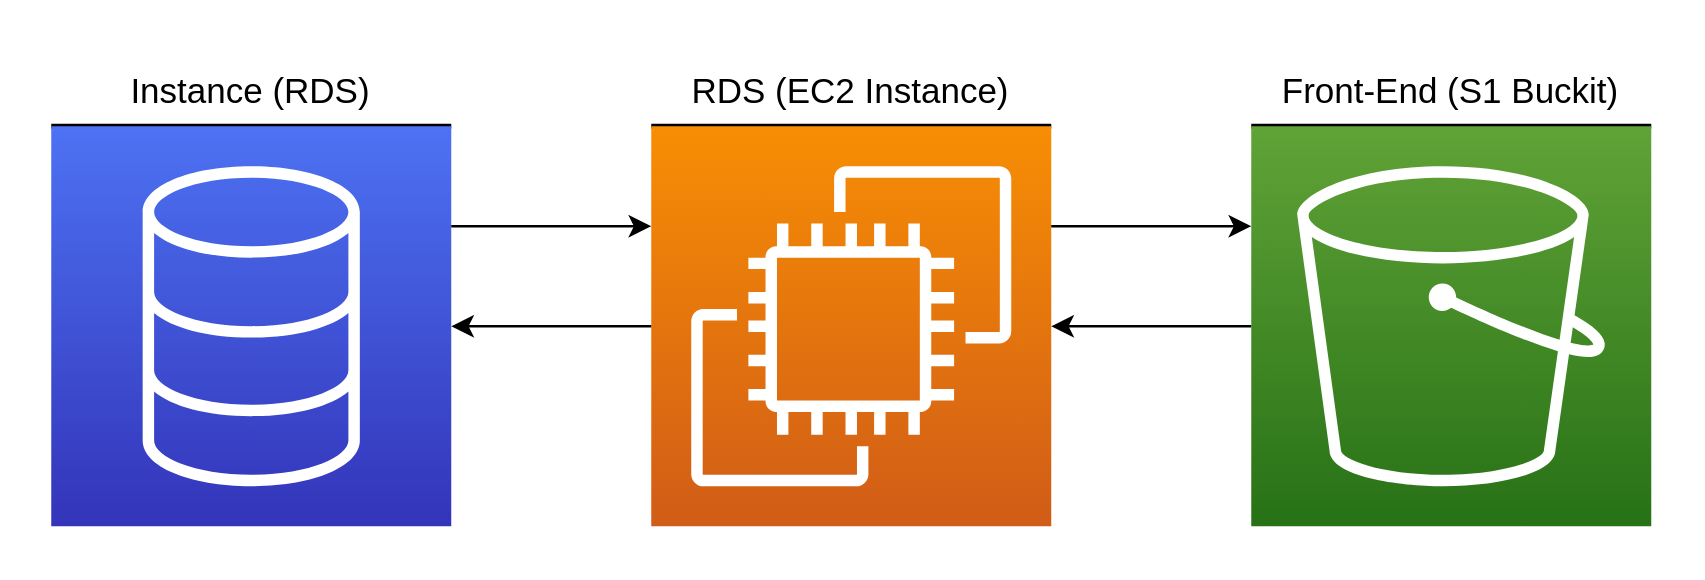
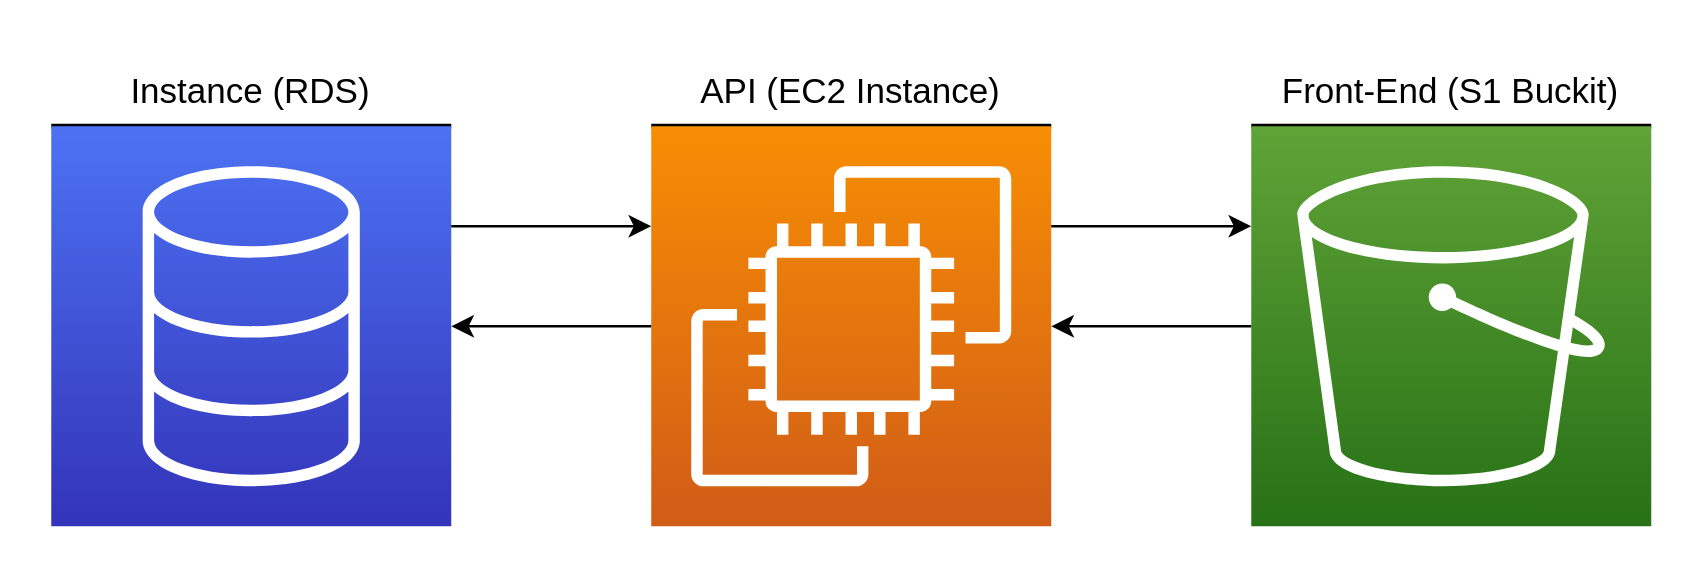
- <mxCell id="6" value="RDS (EC2 Instance)" style="swimlane;childLayout=stackLayout;horizontal=1;startSize=30;horizontalStack=0;rounded=1;fontSize=14;fontStyle=0;strokeWidth=2;resizeParent=0;resizeLast=1;shadow=0;dashed=0;align=center;fillColor=#FFFFFF;fontColor=#000000;swimlaneHead=0;swimlaneBody=0;" parent="1" vertex="1"><mxGeometry x="260" y="20" width="160" height="190" as="geometry" /></mxCell>
+ <mxCell id="6" value="API (EC2 Instance)" style="swimlane;childLayout=stackLayout;horizontal=1;startSize=30;horizontalStack=0;rounded=1;fontSize=14;fontStyle=0;strokeWidth=2;resizeParent=0;resizeLast=1;shadow=0;dashed=0;align=center;fillColor=#FFFFFF;fontColor=#000000;swimlaneHead=0;swimlaneBody=0;" parent="1" vertex="1"><mxGeometry x="260" y="20" width="160" height="190" as="geometry" /></mxCell>
